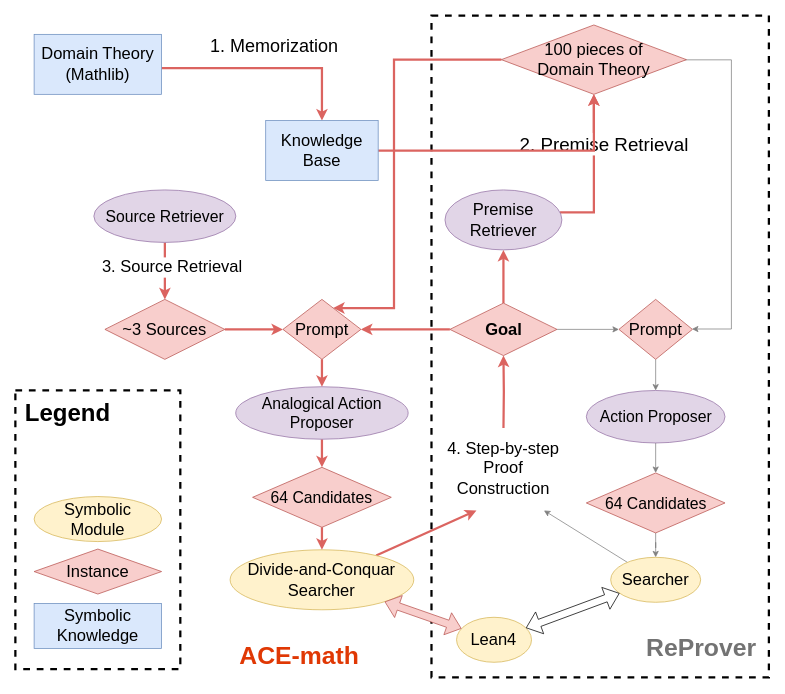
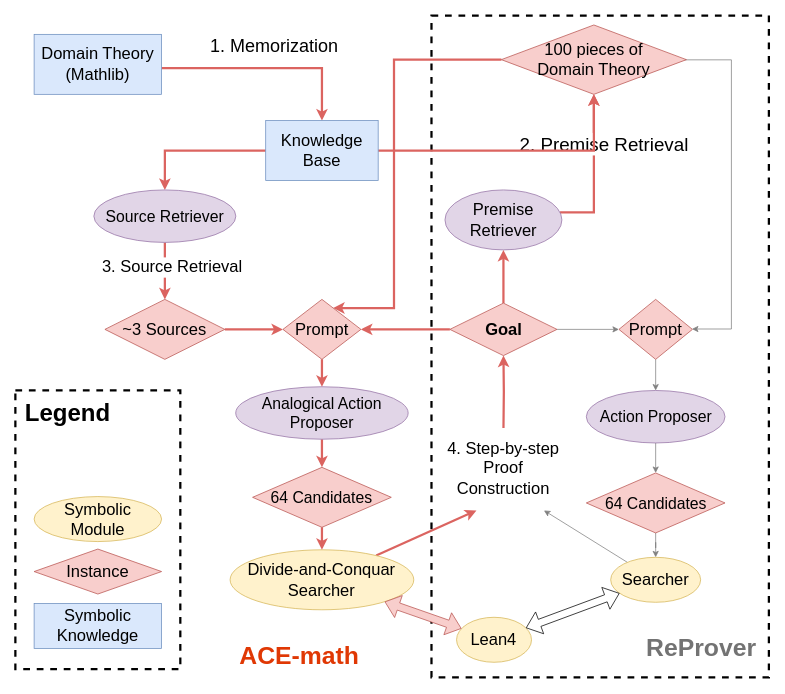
+ <mxCell id="37" style="edgeStyle=orthogonalEdgeStyle;rounded=0;orthogonalLoop=1;jettySize=auto;html=1;strokeWidth=3;fillColor=#f8cecc;strokeColor=#DB6460;" edge="1" parent="1" source="39" target="49"><mxGeometry relative="1" as="geometry" /></mxCell>
